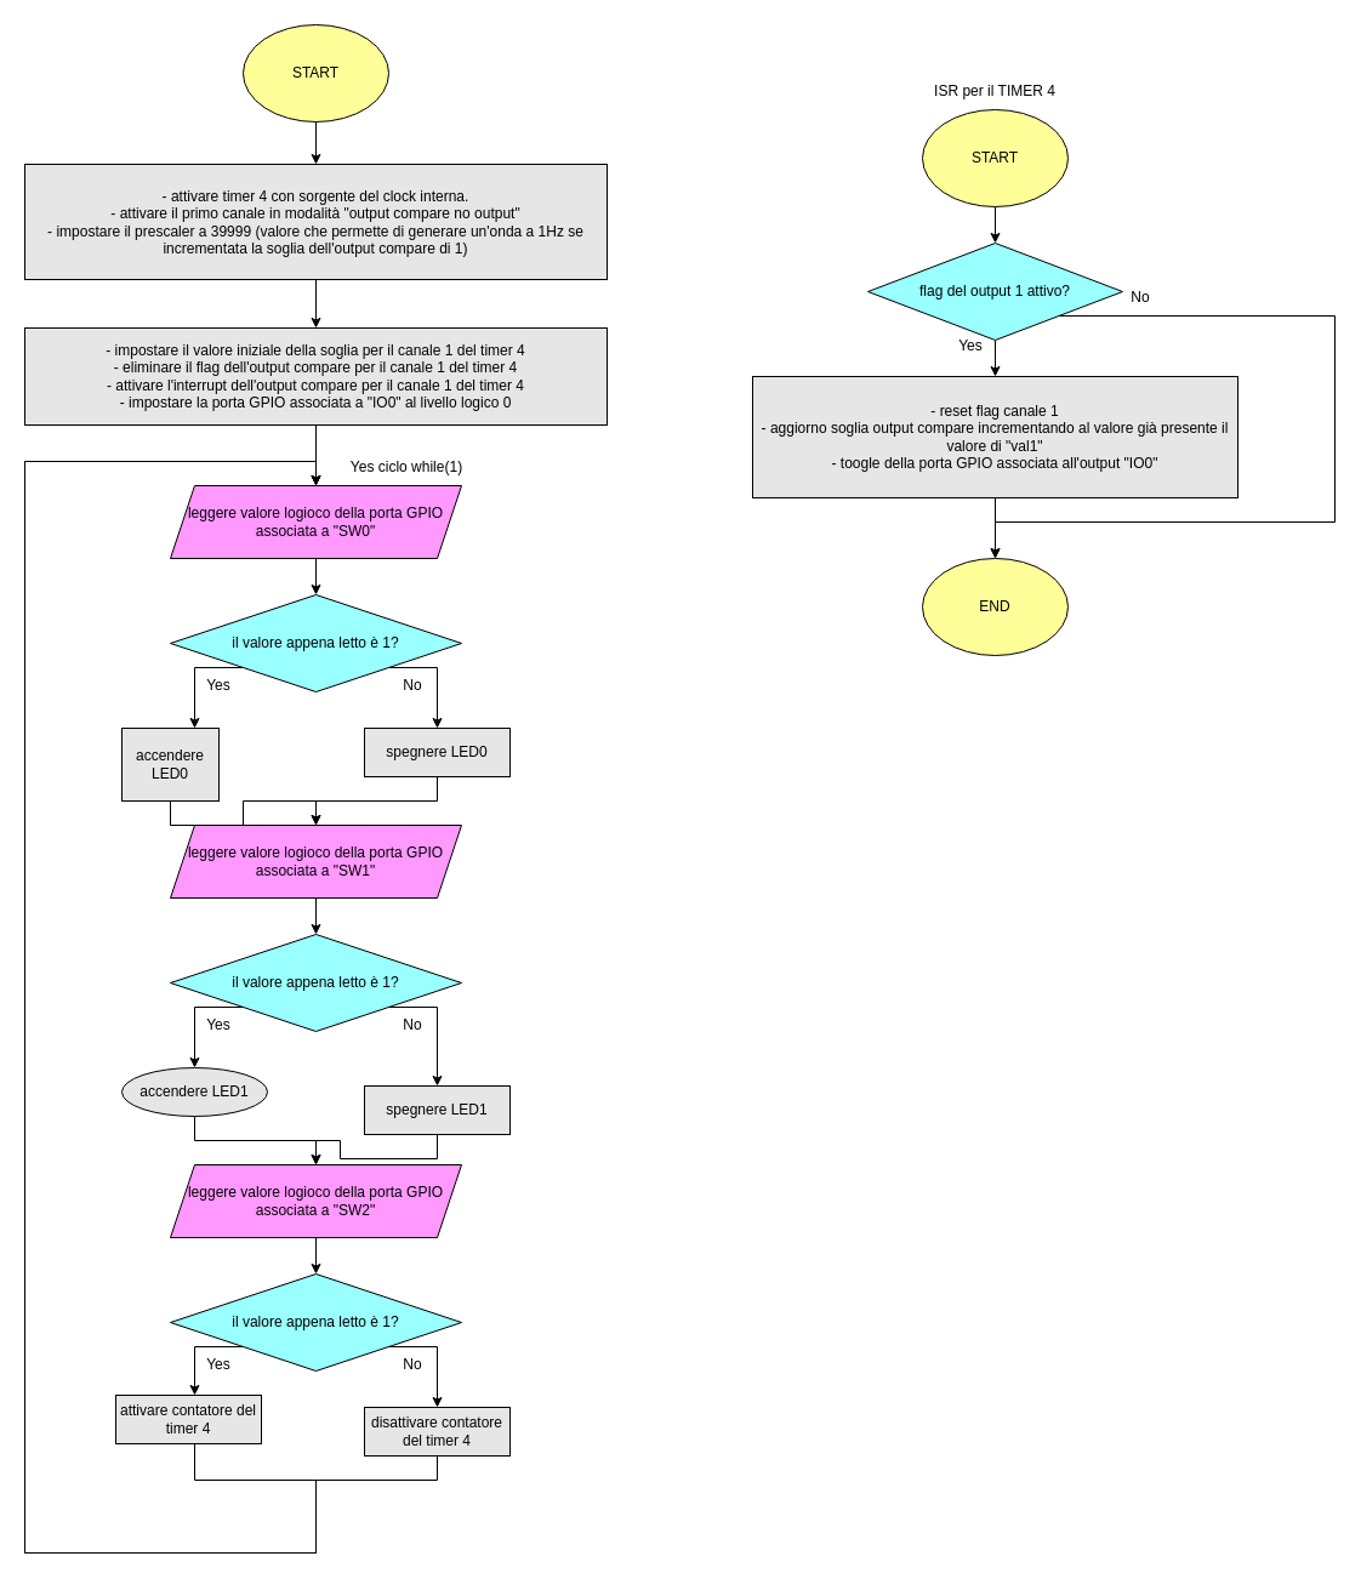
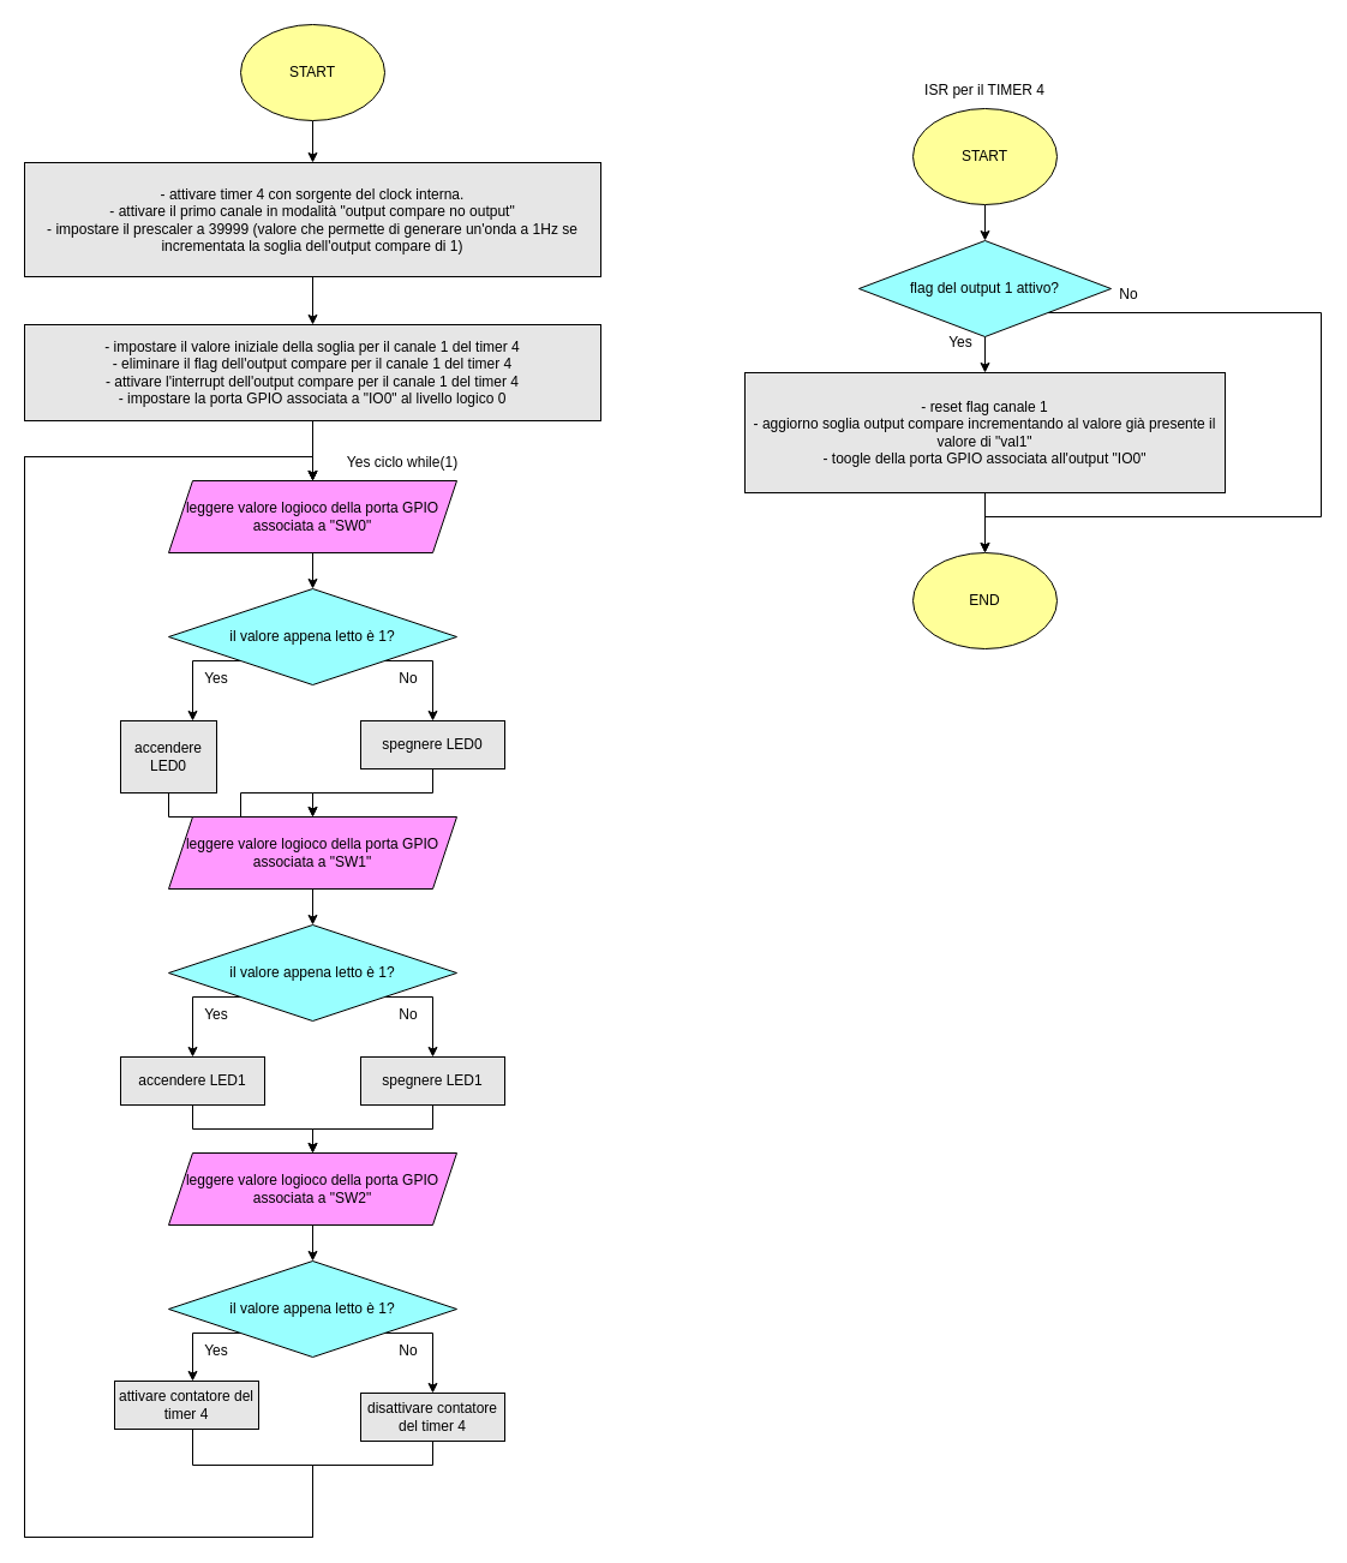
- <mxCell id="21" value="accendere LED1" style="ellipse;whiteSpace=wrap;html=1;fillColor=#E6E6E6;" vertex="1" parent="1"><mxGeometry x="100" y="880" width="120" height="40" as="geometry" /></mxCell>
+ <mxCell id="21" value="accendere LED1" style="rounded=0;whiteSpace=wrap;html=1;fillColor=#E6E6E6;" vertex="1" parent="1"><mxGeometry x="100" y="880" width="120" height="40" as="geometry" /></mxCell>
- <mxCell id="23" value="spegnere LED1" style="rounded=0;whiteSpace=wrap;html=1;fillColor=#E6E6E6;" vertex="1" parent="1"><mxGeometry x="300" y="895" width="120" height="40" as="geometry" /></mxCell>
+ <mxCell id="23" value="spegnere LED1" style="rounded=0;whiteSpace=wrap;html=1;fillColor=#E6E6E6;" vertex="1" parent="1"><mxGeometry x="300" y="880" width="120" height="40" as="geometry" /></mxCell>
